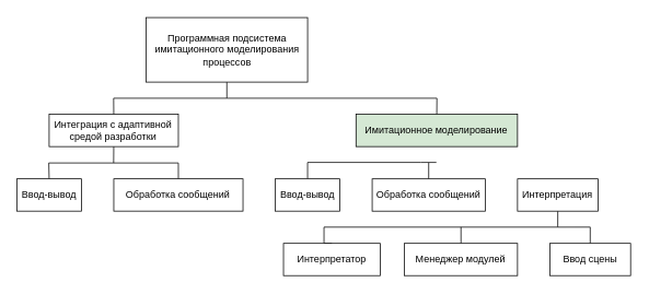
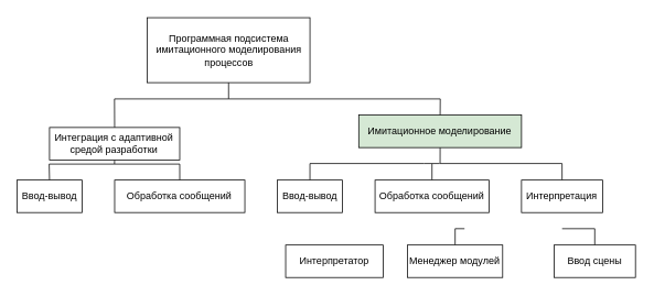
- <mxCell id="5" value="Интеграция с адаптивной средой разработки" style="whiteSpace=wrap;html=1;direction=east;" parent="1" vertex="1"><mxGeometry x="59.42" y="138.65" width="157.48" height="39.37" as="geometry" /></mxCell>
+ <mxCell id="5" value="Интеграция с адаптивной средой разработки" style="whiteSpace=wrap;html=1;direction=east;" parent="1" vertex="1"><mxGeometry x="59.42" y="153.65" width="157.48" height="39.37" as="geometry" /></mxCell>
+ <mxCell id="7" style="edgeStyle=orthogonalEdgeStyle;rounded=0;orthogonalLoop=1;jettySize=auto;html=1;entryX=0.5;entryY=0;entryDx=0;entryDy=0;endArrow=none;endFill=0;exitX=0.5;exitY=1;exitDx=0;exitDy=0;" parent="1" source="9" target="19" edge="1"><mxGeometry relative="1" as="geometry"><mxPoint x="512.35" y="197.32" as="sourcePoint" /><Array as="points"><mxPoint x="532.35" y="197.32" /><mxPoint x="679.35" y="197.32" /></Array></mxGeometry></mxCell>
- <mxCell id="16" style="edgeStyle=orthogonalEdgeStyle;rounded=0;orthogonalLoop=1;jettySize=auto;html=1;exitX=0.5;exitY=1;exitDx=0;exitDy=0;entryX=0.5;entryY=0;entryDx=0;entryDy=0;endArrow=none;endFill=0;" parent="1" source="19" target="20" edge="1"><mxGeometry relative="1" as="geometry"><Array as="points"><mxPoint x="679.35" y="276.32" /><mxPoint x="394.35" y="276.32" /></Array></mxGeometry></mxCell>
- <mxCell id="21" value="Менеджер модулей" style="whiteSpace=wrap;html=1;" parent="1" vertex="1"><mxGeometry x="492.48" y="296.13" width="137.79" height="39.37" as="geometry" /></mxCell>
+ <mxCell id="21" value="Менеджер модулей" style="whiteSpace=wrap;html=1;" parent="1" vertex="1"><mxGeometry x="492.48" y="296.13" width="115" height="39.37" as="geometry" /></mxCell>
